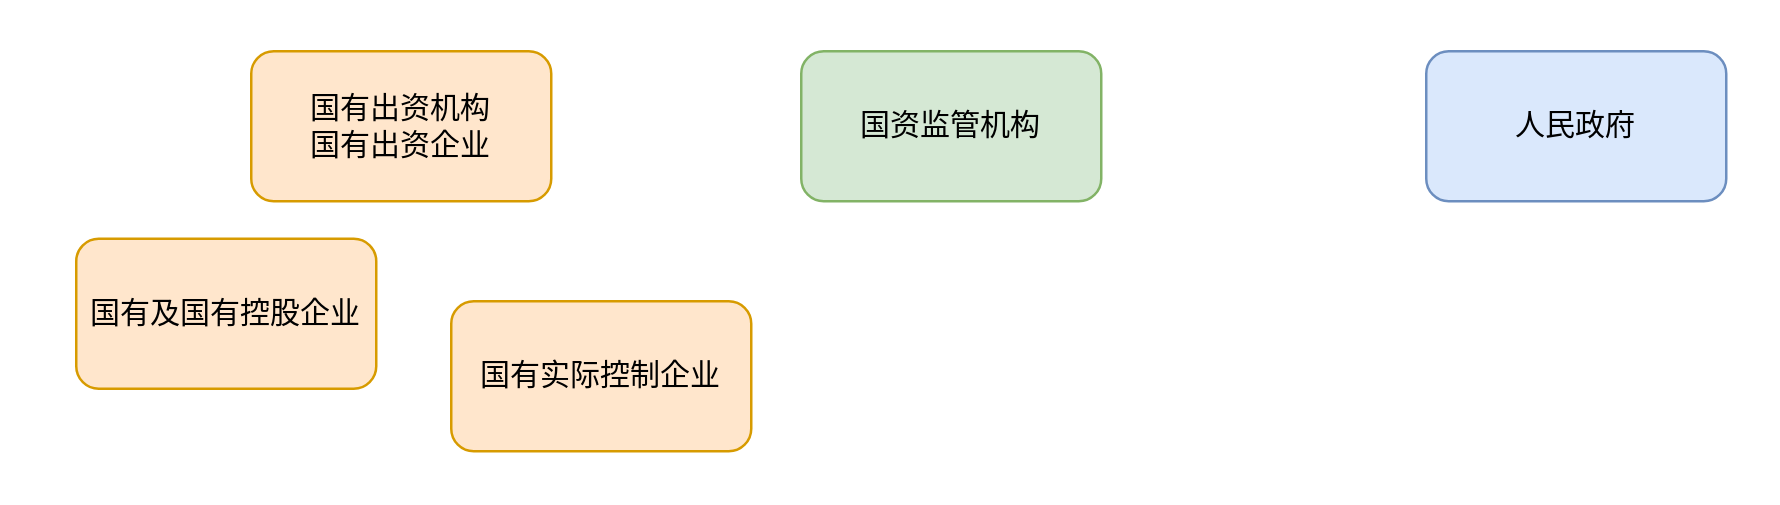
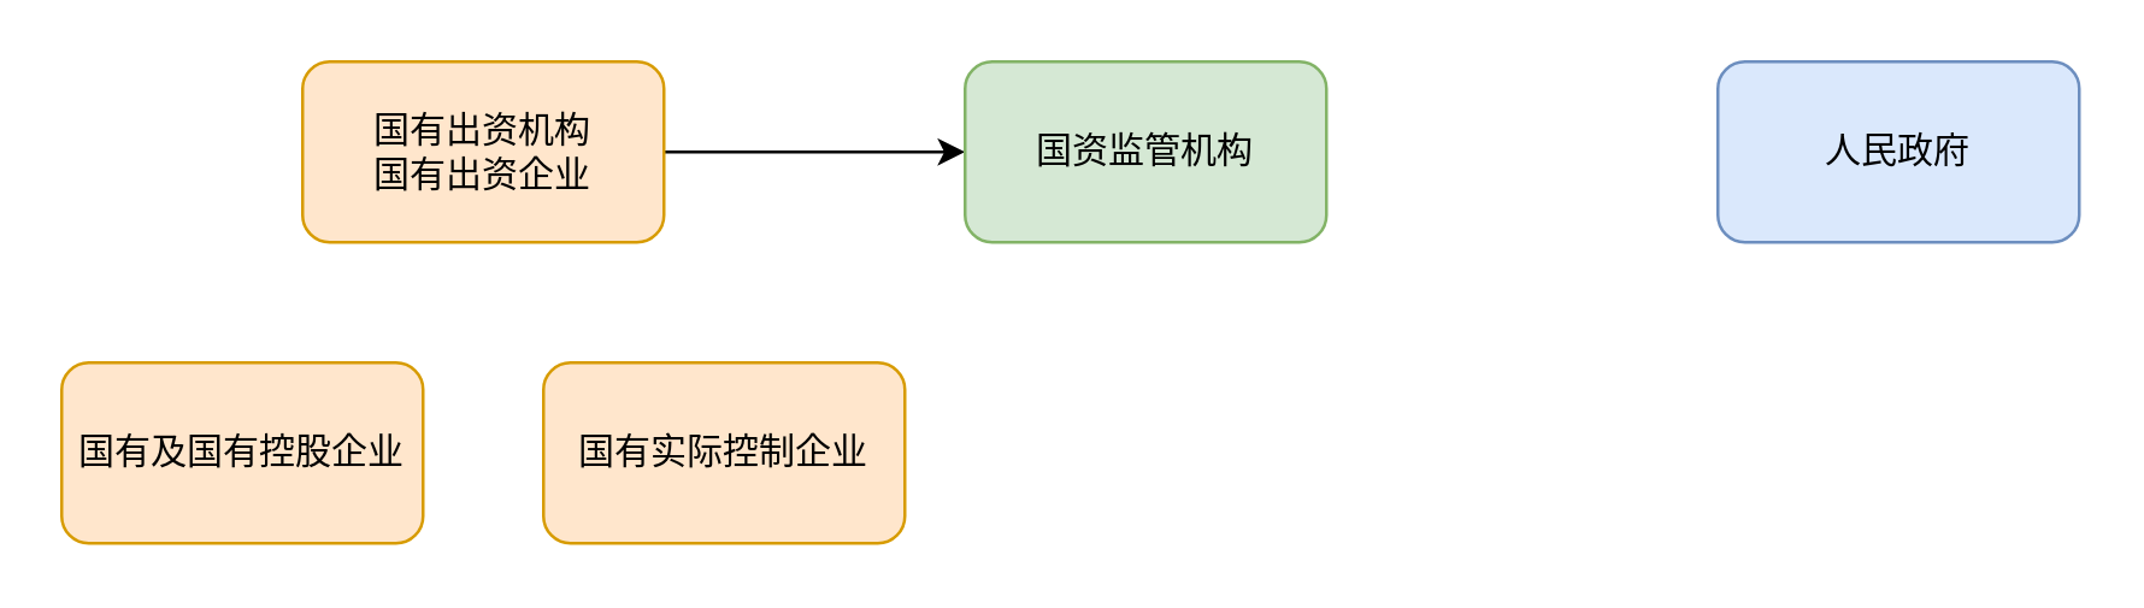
+ <mxCell id="2" style="edgeStyle=none;html=1;entryX=0;entryY=0.5;entryDx=0;entryDy=0;" parent="1" source="3" target="4" edge="1"><mxGeometry relative="1" as="geometry" /></mxCell>
- <mxCell id="5" value="国有及国有控股企业" style="rounded=1;whiteSpace=wrap;html=1;fillColor=#ffe6cc;strokeColor=#d79b00;" parent="1" vertex="1"><mxGeometry x="30" y="95" width="120" height="60" as="geometry" /></mxCell>
+ <mxCell id="5" value="国有及国有控股企业" style="rounded=1;whiteSpace=wrap;html=1;fillColor=#ffe6cc;strokeColor=#d79b00;" parent="1" vertex="1"><mxGeometry x="20" y="120" width="120" height="60" as="geometry" /></mxCell>
